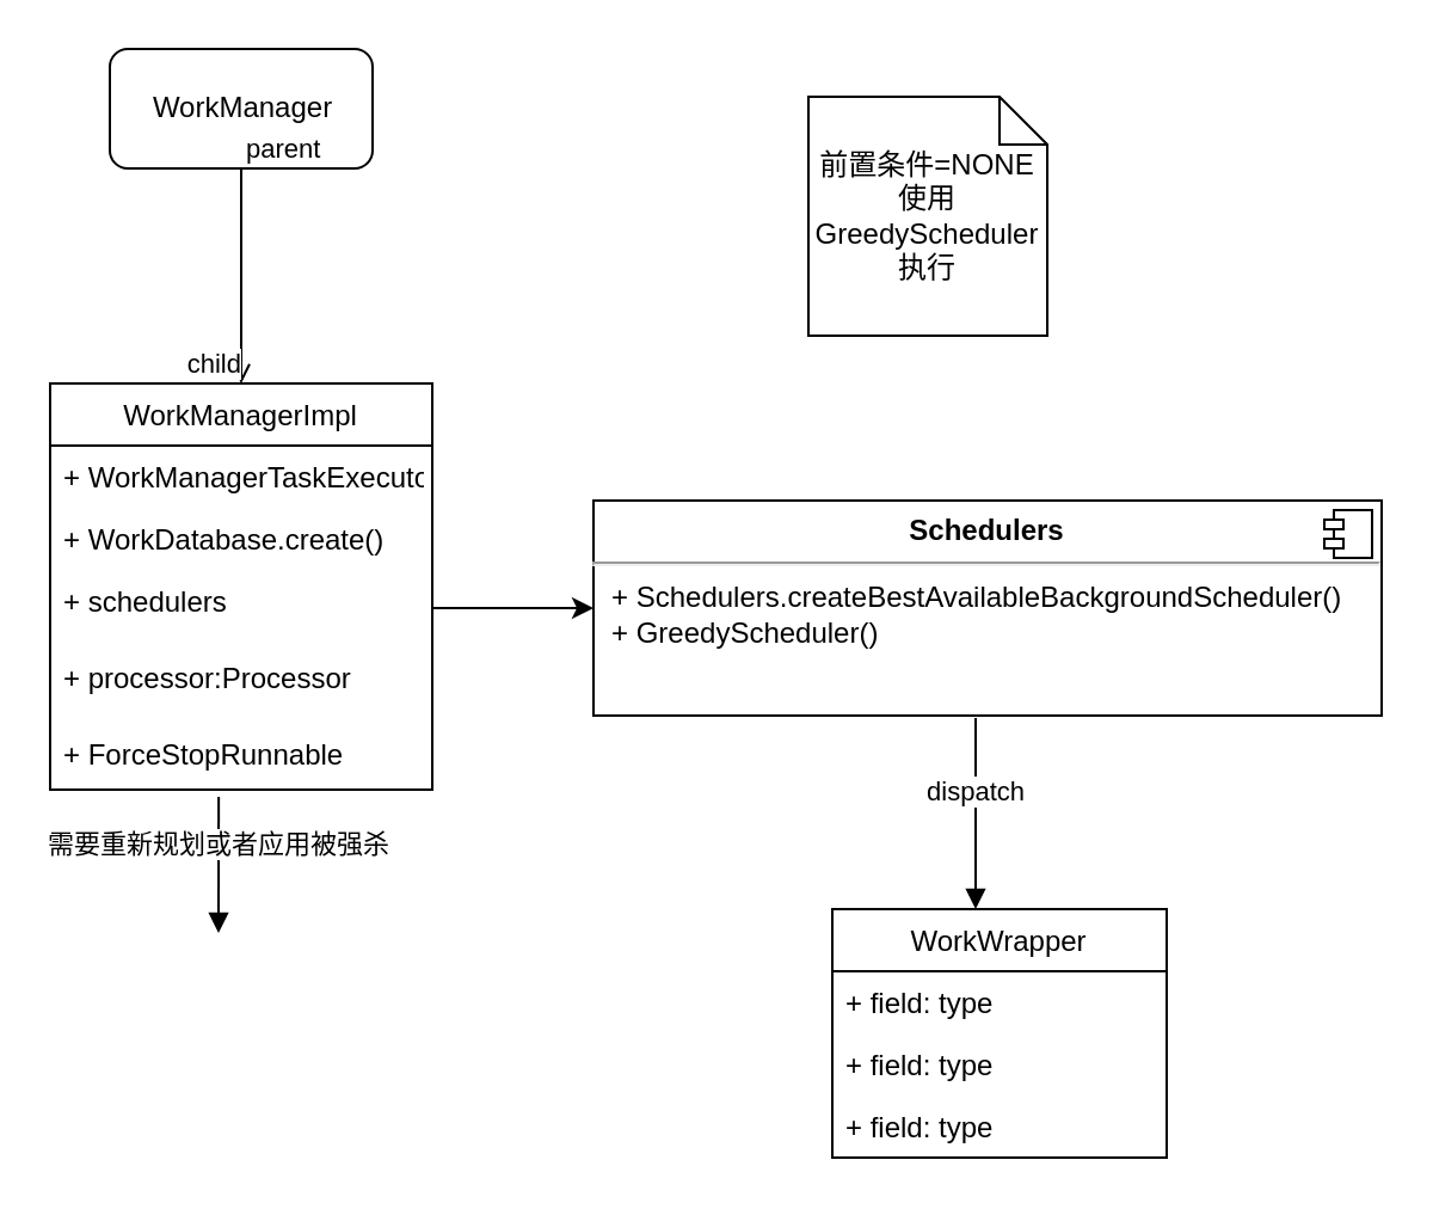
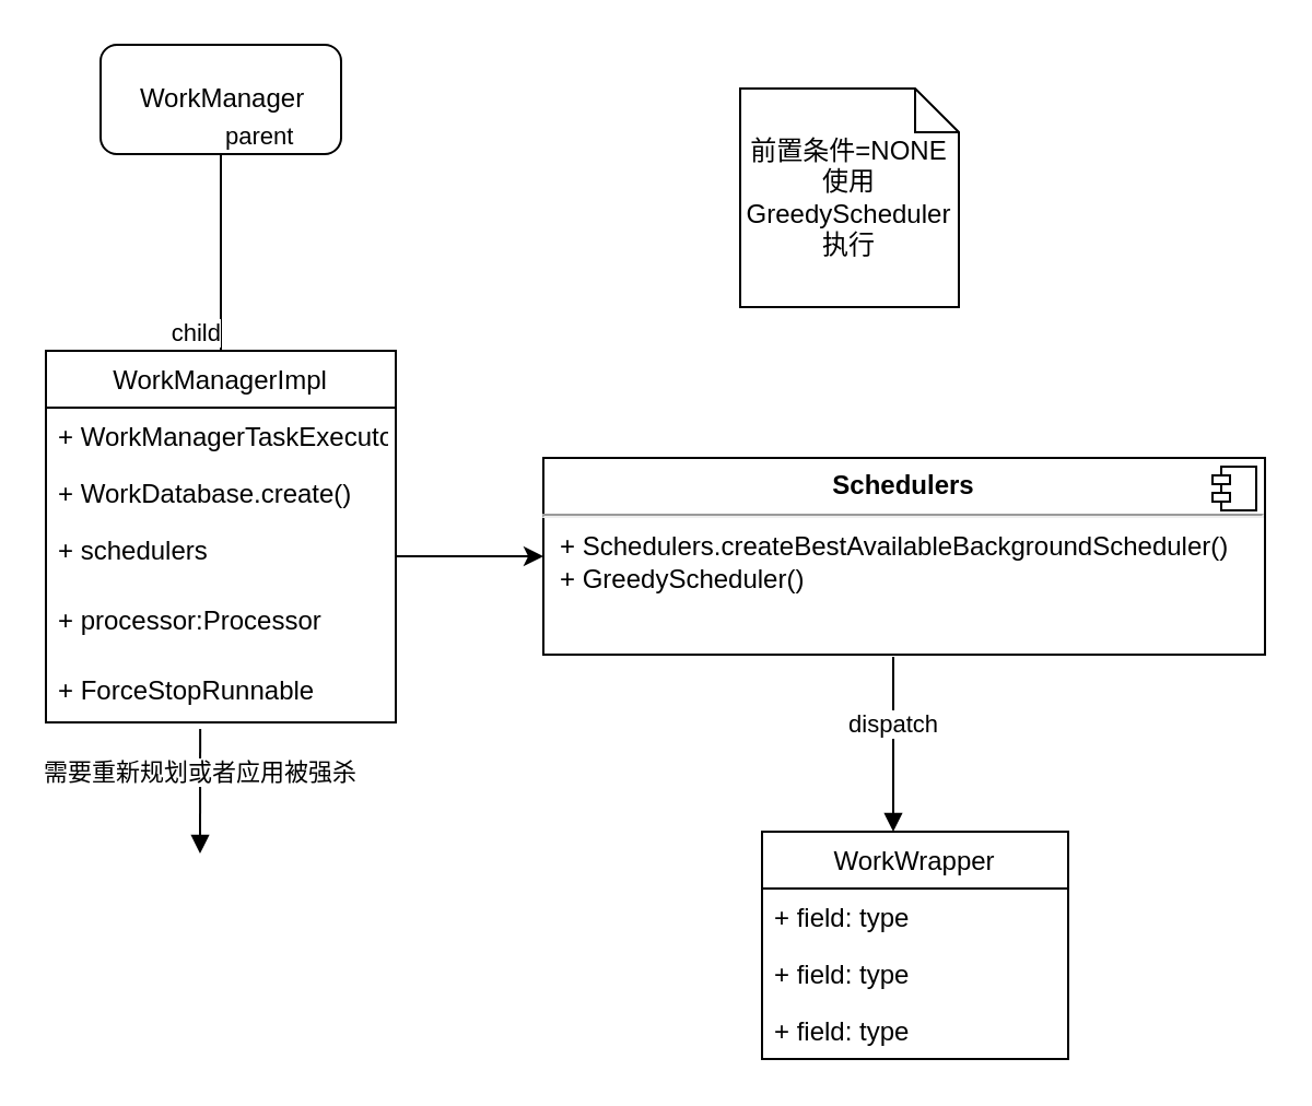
- <mxCell id="9" value="" style="endArrow=open;html=1;edgeStyle=orthogonalEdgeStyle;rounded=0;entryX=0.5;entryY=0;entryDx=0;entryDy=0;exitX=0.5;exitY=1;exitDx=0;exitDy=0;" parent="1" source="2" target="3" edge="1"><mxGeometry relative="1" as="geometry"><mxPoint x="28" y="370" as="sourcePoint" /><mxPoint x="188" y="370" as="targetPoint" /></mxGeometry></mxCell>
+ <mxCell id="9" value="" style="endArrow=none;html=1;edgeStyle=orthogonalEdgeStyle;rounded=0;entryX=0.5;entryY=0;entryDx=0;entryDy=0;exitX=0.5;exitY=1;exitDx=0;exitDy=0;" parent="1" source="2" target="3" edge="1"><mxGeometry relative="1" as="geometry"><mxPoint x="28" y="370" as="sourcePoint" /><mxPoint x="188" y="370" as="targetPoint" /></mxGeometry></mxCell>
